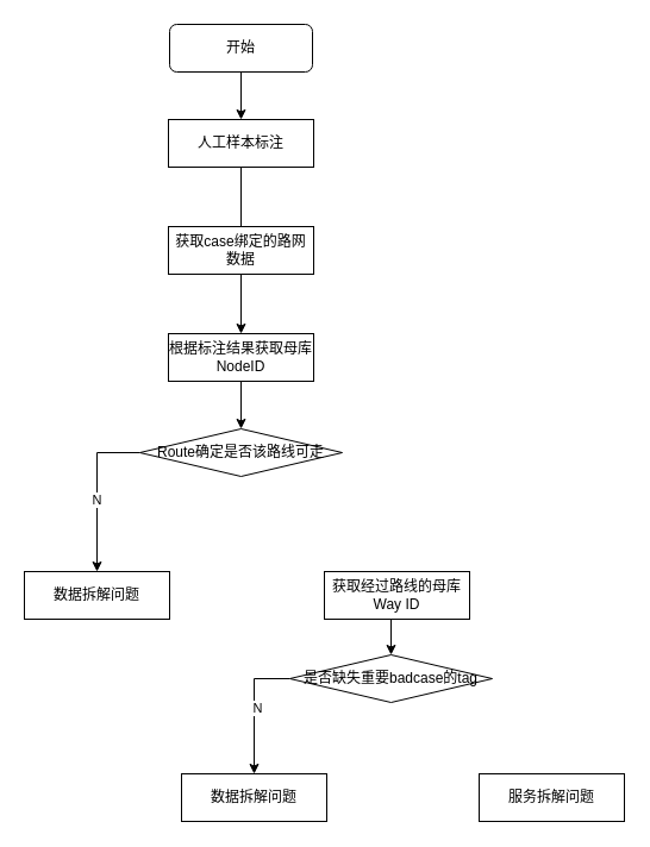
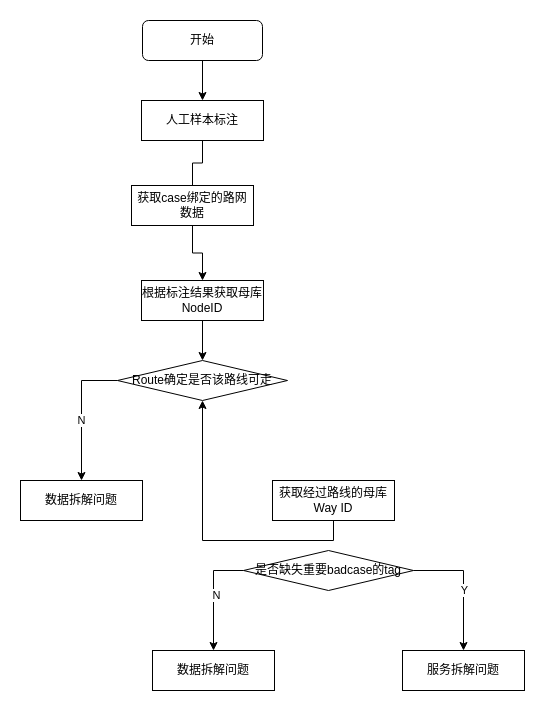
- <mxCell id="7" value="获取case绑定的路网数据" style="rounded=0;whiteSpace=wrap;html=1;" vertex="1" parent="1"><mxGeometry x="141" y="190" width="122" height="40" as="geometry" /></mxCell>
+ <mxCell id="7" value="获取case绑定的路网数据" style="rounded=0;whiteSpace=wrap;html=1;" vertex="1" parent="1"><mxGeometry x="131" y="185" width="122" height="40" as="geometry" /></mxCell>
- <mxCell id="14" style="edgeStyle=orthogonalEdgeStyle;rounded=0;orthogonalLoop=1;jettySize=auto;html=1;exitX=0.5;exitY=1;exitDx=0;exitDy=0;entryX=0.5;entryY=0;entryDx=0;entryDy=0;" edge="1" parent="1" source="15" target="20"><mxGeometry relative="1" as="geometry" /></mxCell>
+ <mxCell id="14" style="edgeStyle=orthogonalEdgeStyle;rounded=0;orthogonalLoop=1;jettySize=auto;html=1;exitX=0.5;exitY=1;exitDx=0;exitDy=0;" edge="1" parent="1" source="15" target="13"><mxGeometry relative="1" as="geometry" /></mxCell>
+ <mxCell id="18" style="edgeStyle=orthogonalEdgeStyle;rounded=0;orthogonalLoop=1;jettySize=auto;html=1;exitX=1;exitY=0.5;exitDx=0;exitDy=0;entryX=0.5;entryY=0;entryDx=0;entryDy=0;" edge="1" parent="1" source="20" target="22"><mxGeometry relative="1" as="geometry" /></mxCell>
+ <mxCell id="19" value="Y" style="edgeLabel;html=1;align=center;verticalAlign=middle;resizable=0;points=[];" vertex="1" connectable="0" parent="18"><mxGeometry x="0.067" relative="1" as="geometry"><mxPoint as="offset" /></mxGeometry></mxCell>
